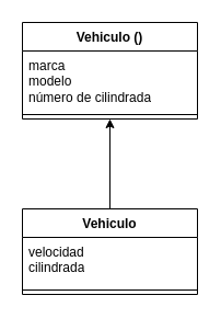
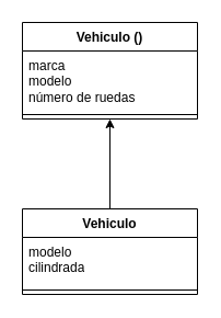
- <mxCell id="3" value="&lt;font style=&quot;vertical-align: inherit;&quot;&gt;&lt;font style=&quot;vertical-align: inherit;&quot;&gt;marca&lt;br&gt;modelo&amp;nbsp;&lt;br&gt;número de cilindrada&lt;br&gt;&lt;/font&gt;&lt;/font&gt;" style="text;strokeColor=none;fillColor=none;align=left;verticalAlign=top;spacingLeft=4;spacingRight=4;overflow=hidden;rotatable=0;points=[[0,0.5],[1,0.5]];portConstraint=eastwest;whiteSpace=wrap;html=1;" vertex="1" parent="2"><mxGeometry y="26" width="160" height="54" as="geometry" /></mxCell>
+ <mxCell id="3" value="&lt;font style=&quot;vertical-align: inherit;&quot;&gt;&lt;font style=&quot;vertical-align: inherit;&quot;&gt;marca&lt;br&gt;modelo&amp;nbsp;&lt;br&gt;número de ruedas&lt;br&gt;&lt;/font&gt;&lt;/font&gt;" style="text;strokeColor=none;fillColor=none;align=left;verticalAlign=top;spacingLeft=4;spacingRight=4;overflow=hidden;rotatable=0;points=[[0,0.5],[1,0.5]];portConstraint=eastwest;whiteSpace=wrap;html=1;" vertex="1" parent="2"><mxGeometry y="26" width="160" height="54" as="geometry" /></mxCell>
- <mxCell id="7" value="&lt;font style=&quot;vertical-align: inherit;&quot;&gt;&lt;font style=&quot;vertical-align: inherit;&quot;&gt;velocidad&lt;br&gt;cilindrada&lt;br&gt;&lt;/font&gt;&lt;/font&gt;" style="text;strokeColor=none;fillColor=none;align=left;verticalAlign=top;spacingLeft=4;spacingRight=4;overflow=hidden;rotatable=0;points=[[0,0.5],[1,0.5]];portConstraint=eastwest;whiteSpace=wrap;html=1;" vertex="1" parent="6"><mxGeometry y="26" width="160" height="44" as="geometry" /></mxCell>
+ <mxCell id="7" value="&lt;font style=&quot;vertical-align: inherit;&quot;&gt;&lt;font style=&quot;vertical-align: inherit;&quot;&gt;modelo&lt;br&gt;cilindrada&lt;br&gt;&lt;/font&gt;&lt;/font&gt;" style="text;strokeColor=none;fillColor=none;align=left;verticalAlign=top;spacingLeft=4;spacingRight=4;overflow=hidden;rotatable=0;points=[[0,0.5],[1,0.5]];portConstraint=eastwest;whiteSpace=wrap;html=1;" vertex="1" parent="6"><mxGeometry y="26" width="160" height="44" as="geometry" /></mxCell>
